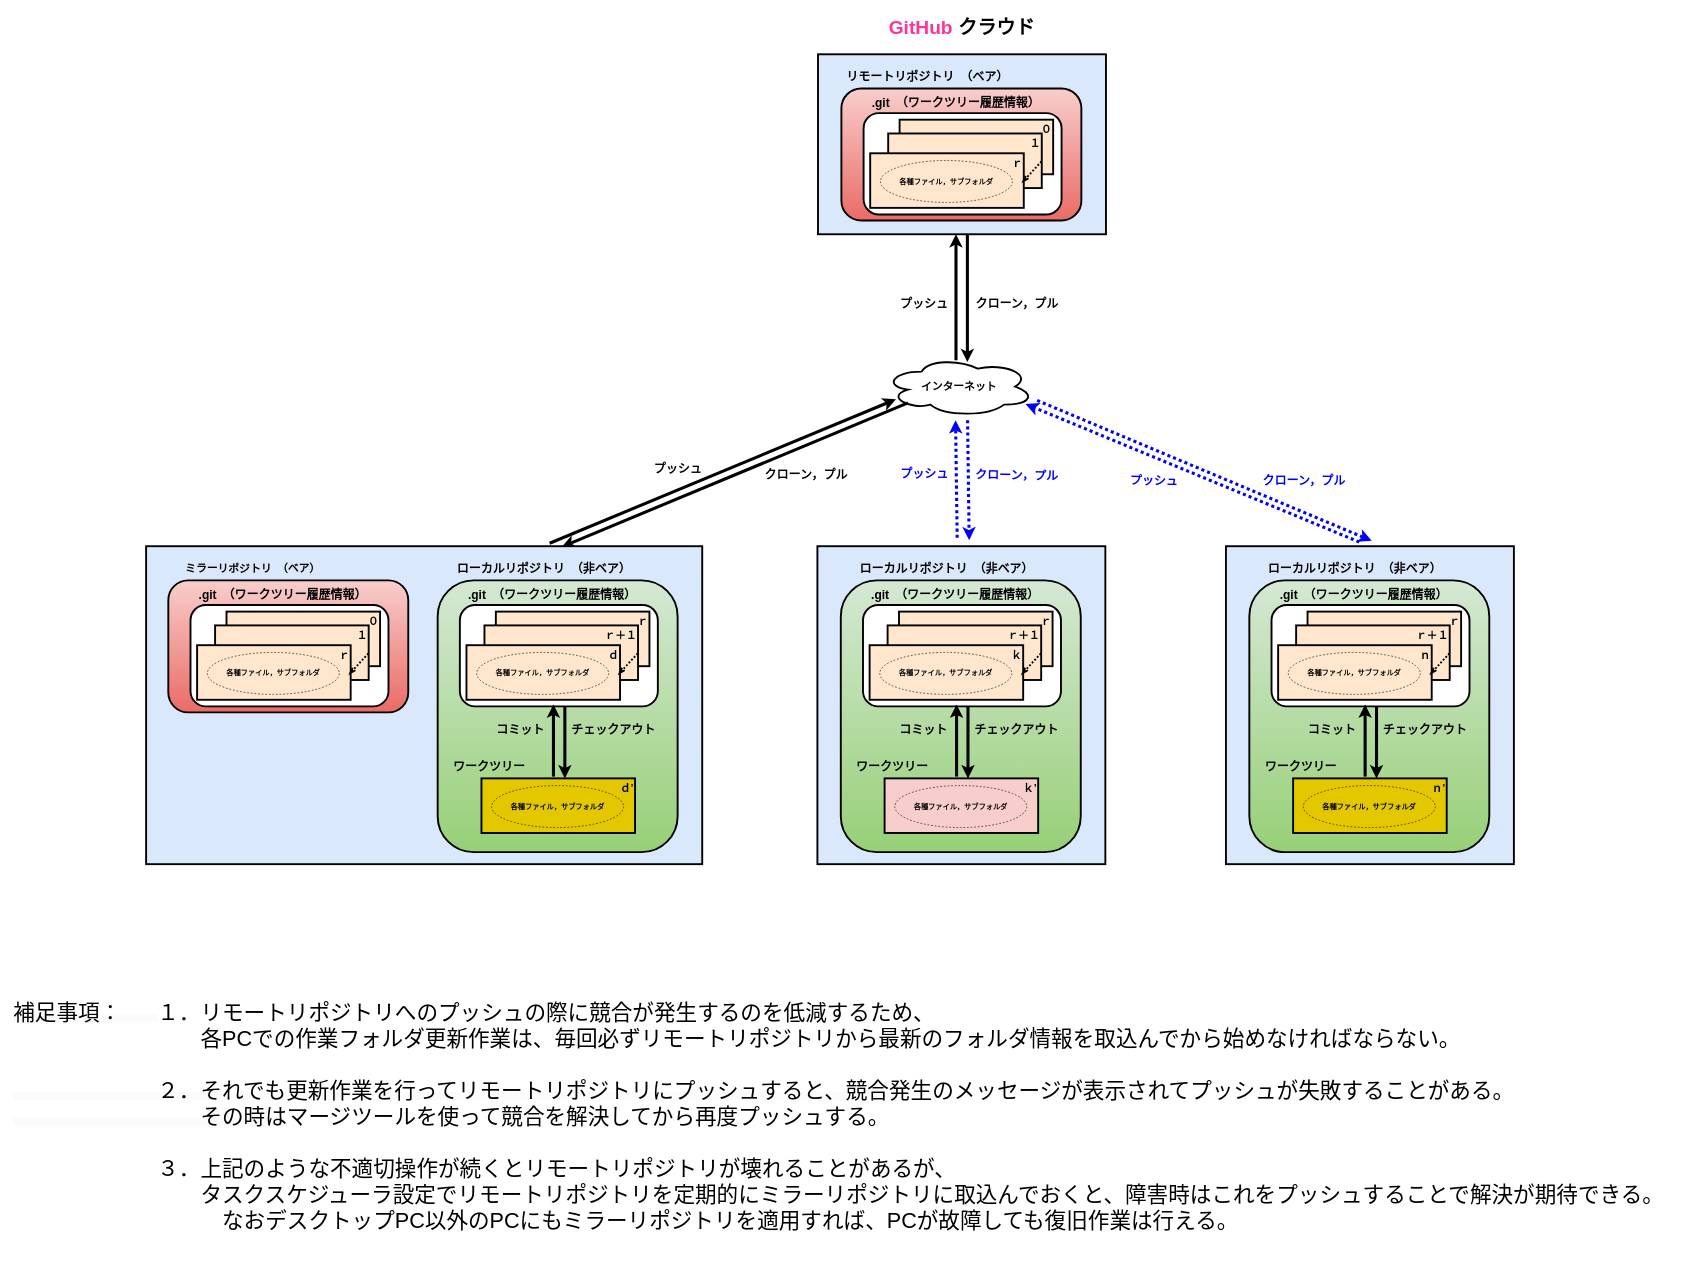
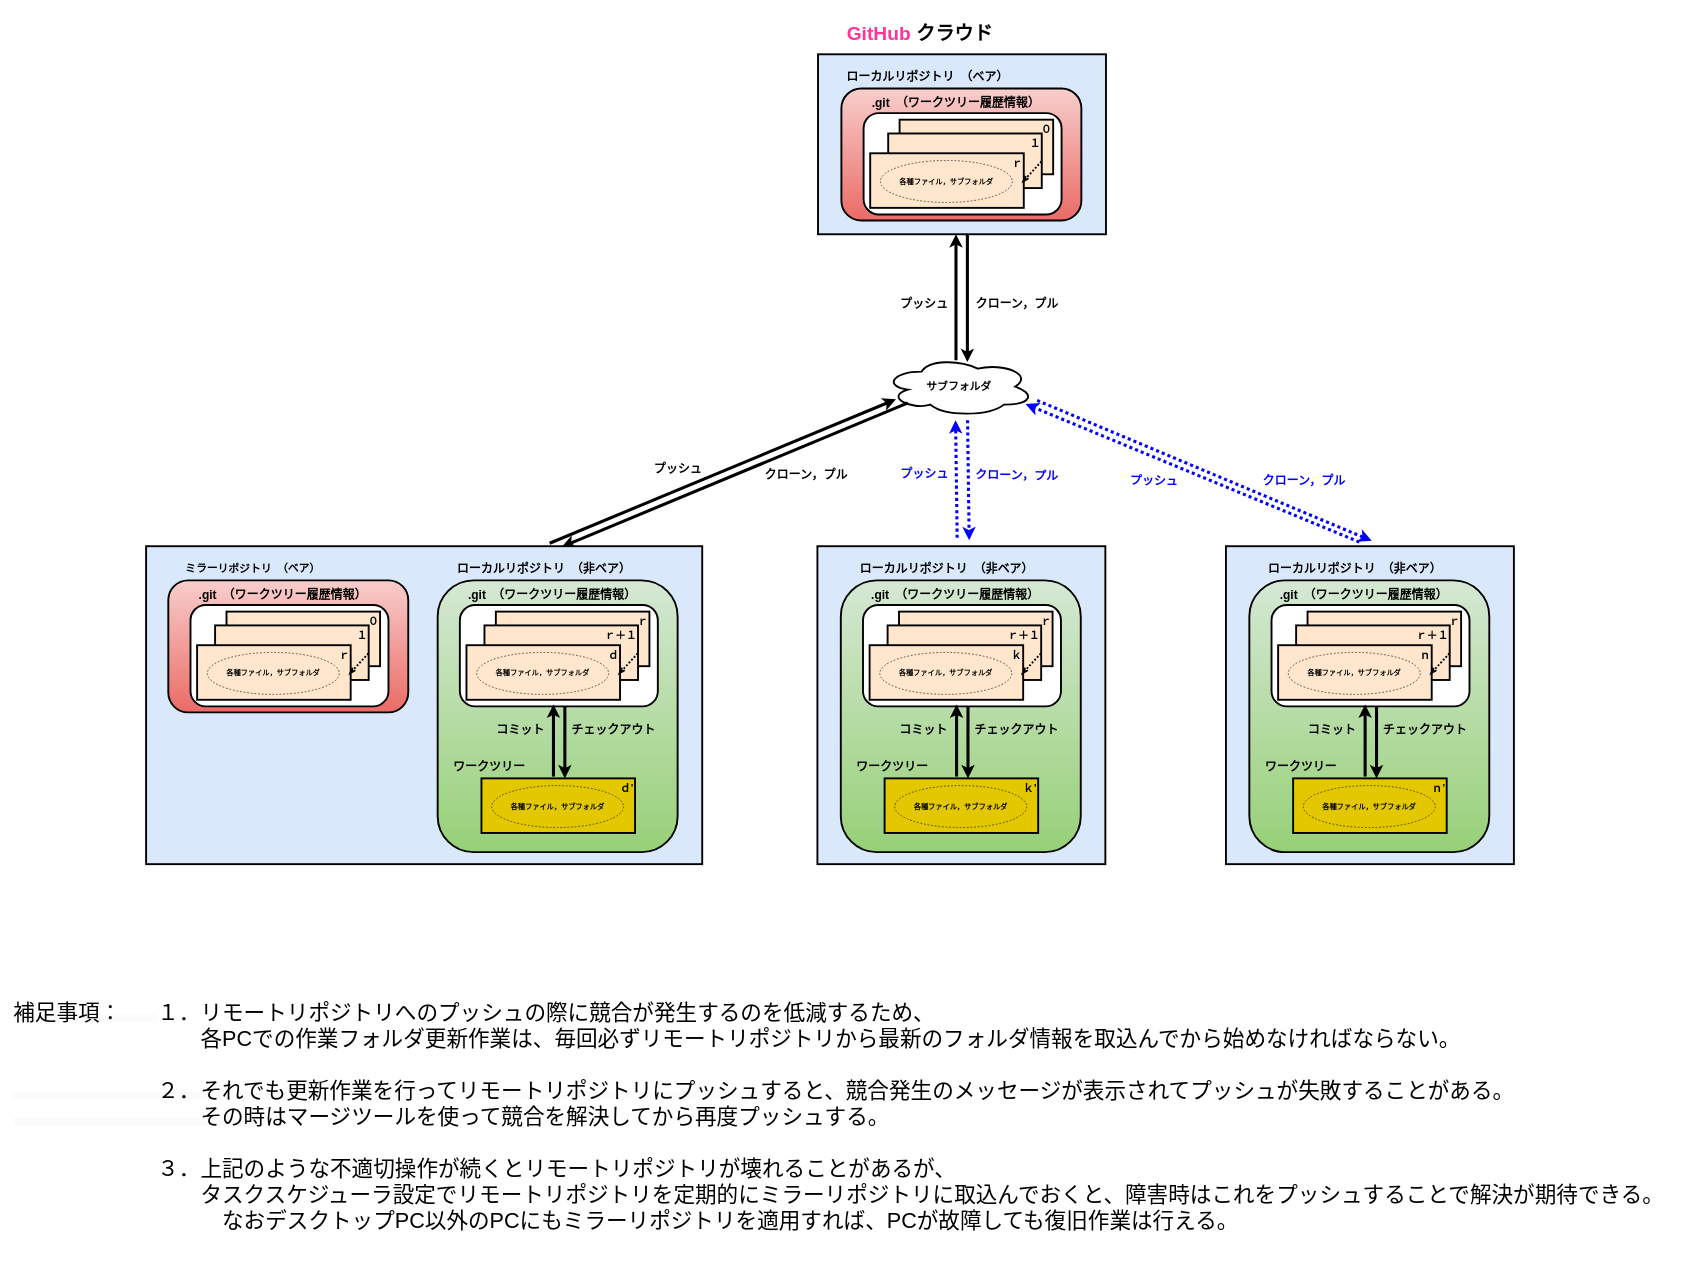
- <mxCell id="17" value="&lt;font style=&quot;color: rgb(0, 0, 0); font-size: 32px;&quot;&gt;&lt;span style=&quot;forced-color-adjust: none; font-family: Helvetica; font-style: normal; font-variant-ligatures: normal; font-variant-caps: normal; font-weight: 700; letter-spacing: normal; orphans: 2; text-indent: 0px; text-transform: none; widows: 2; word-spacing: 0px; -webkit-text-stroke-width: 0px; white-space: normal; background-color: transparent; text-decoration-thickness: initial; text-decoration-style: initial; text-decoration-color: initial; color: rgb(255, 51, 153);&quot;&gt;GitHub&amp;nbsp;&lt;/span&gt;&lt;span style=&quot;forced-color-adjust: none; font-family: Helvetica; font-style: normal; font-variant-ligatures: normal; font-variant-caps: normal; font-weight: 700; letter-spacing: normal; orphans: 2; text-indent: 0px; text-transform: none; widows: 2; word-spacing: 0px; -webkit-text-stroke-width: 0px; white-space: normal; background-color: transparent; text-decoration-thickness: initial; text-decoration-style: initial; text-decoration-color: initial;&quot;&gt;クラウド&lt;/span&gt;&lt;/font&gt;" style="text;whiteSpace=wrap;html=1;align=center;verticalAlign=middle;" parent="1" vertex="1"><mxGeometry x="1473" y="20" width="260" height="50" as="geometry" /></mxCell>
+ <mxCell id="17" value="&lt;font style=&quot;color: rgb(0, 0, 0); font-size: 32px;&quot;&gt;&lt;span style=&quot;forced-color-adjust: none; font-family: Helvetica; font-style: normal; font-variant-ligatures: normal; font-variant-caps: normal; font-weight: 700; letter-spacing: normal; orphans: 2; text-indent: 0px; text-transform: none; widows: 2; word-spacing: 0px; -webkit-text-stroke-width: 0px; white-space: normal; background-color: transparent; text-decoration-thickness: initial; text-decoration-style: initial; text-decoration-color: initial; color: rgb(255, 51, 153);&quot;&gt;GitHub&amp;nbsp;&lt;/span&gt;&lt;span style=&quot;forced-color-adjust: none; font-family: Helvetica; font-style: normal; font-variant-ligatures: normal; font-variant-caps: normal; font-weight: 700; letter-spacing: normal; orphans: 2; text-indent: 0px; text-transform: none; widows: 2; word-spacing: 0px; -webkit-text-stroke-width: 0px; white-space: normal; background-color: transparent; text-decoration-thickness: initial; text-decoration-style: initial; text-decoration-color: initial;&quot;&gt;クラウド&lt;/span&gt;&lt;/font&gt;" style="text;whiteSpace=wrap;html=1;align=center;verticalAlign=middle;" parent="1" vertex="1"><mxGeometry x="1403" y="30" width="260" height="50" as="geometry" /></mxCell>
- <mxCell id="24" value="&lt;div style=&quot;forced-color-adjust: none; color: rgb(0, 0, 0); font-family: Helvetica; font-style: normal; font-variant-ligatures: normal; font-variant-caps: normal; font-weight: 400; letter-spacing: normal; orphans: 2; text-indent: 0px; text-transform: none; widows: 2; word-spacing: 0px; -webkit-text-stroke-width: 0px; white-space: normal; text-decoration-thickness: initial; text-decoration-style: initial; text-decoration-color: initial;&quot;&gt;&lt;b style=&quot;&quot;&gt;&lt;font style=&quot;font-size: 20px;&quot;&gt;リモートリポジトリ　（ベア）&lt;/font&gt;&lt;/b&gt;&lt;/div&gt;" style="text;whiteSpace=wrap;html=1;verticalAlign=middle;align=center;fillColor=default;opacity=0;" parent="1" vertex="1"><mxGeometry x="1401" y="107" width="289" height="40" as="geometry" /></mxCell>
+ <mxCell id="24" value="&lt;div style=&quot;forced-color-adjust: none; color: rgb(0, 0, 0); font-family: Helvetica; font-style: normal; font-variant-ligatures: normal; font-variant-caps: normal; font-weight: 400; letter-spacing: normal; orphans: 2; text-indent: 0px; text-transform: none; widows: 2; word-spacing: 0px; -webkit-text-stroke-width: 0px; white-space: normal; text-decoration-thickness: initial; text-decoration-style: initial; text-decoration-color: initial;&quot;&gt;&lt;b style=&quot;&quot;&gt;&lt;font style=&quot;font-size: 20px;&quot;&gt;ローカルリポジトリ　（ベア）&lt;/font&gt;&lt;/b&gt;&lt;/div&gt;" style="text;whiteSpace=wrap;html=1;verticalAlign=middle;align=center;fillColor=default;opacity=0;" parent="1" vertex="1"><mxGeometry x="1401" y="107" width="289" height="40" as="geometry" /></mxCell>
- <mxCell id="4" value="&lt;b&gt;&lt;font style=&quot;font-size: 18px;&quot;&gt;インターネット&lt;/font&gt;&lt;/b&gt;" style="ellipse;shape=cloud;whiteSpace=wrap;html=1;strokeWidth=3.15;" parent="1" vertex="1"><mxGeometry x="1473" y="594" width="250" height="100" as="geometry" /></mxCell>
+ <mxCell id="4" value="&lt;b&gt;&lt;font style=&quot;font-size: 18px;&quot;&gt;サブフォルダ&lt;/font&gt;&lt;/b&gt;" style="ellipse;shape=cloud;whiteSpace=wrap;html=1;strokeWidth=3.15;" parent="1" vertex="1"><mxGeometry x="1473" y="594" width="250" height="100" as="geometry" /></mxCell>
- <mxCell id="53" value="&lt;span style=&quot;font-size: 18px;&quot;&gt;&lt;b&gt;ｋ’&lt;/b&gt;&lt;/span&gt;" style="rounded=0;whiteSpace=wrap;html=1;strokeColor=#000000;strokeWidth=3.15;verticalAlign=top;align=right;fillColor=#f8cecc;fontColor=#000000;" parent="1" vertex="1"><mxGeometry x="1474" y="1297" width="256" height="91" as="geometry" /></mxCell>
+ <mxCell id="53" value="&lt;span style=&quot;font-size: 18px;&quot;&gt;&lt;b&gt;ｋ’&lt;/b&gt;&lt;/span&gt;" style="rounded=0;whiteSpace=wrap;html=1;strokeColor=#000000;strokeWidth=3.15;verticalAlign=top;align=right;fillColor=#e3c800;fontColor=#000000;" parent="1" vertex="1"><mxGeometry x="1474" y="1297" width="256" height="91" as="geometry" /></mxCell>
